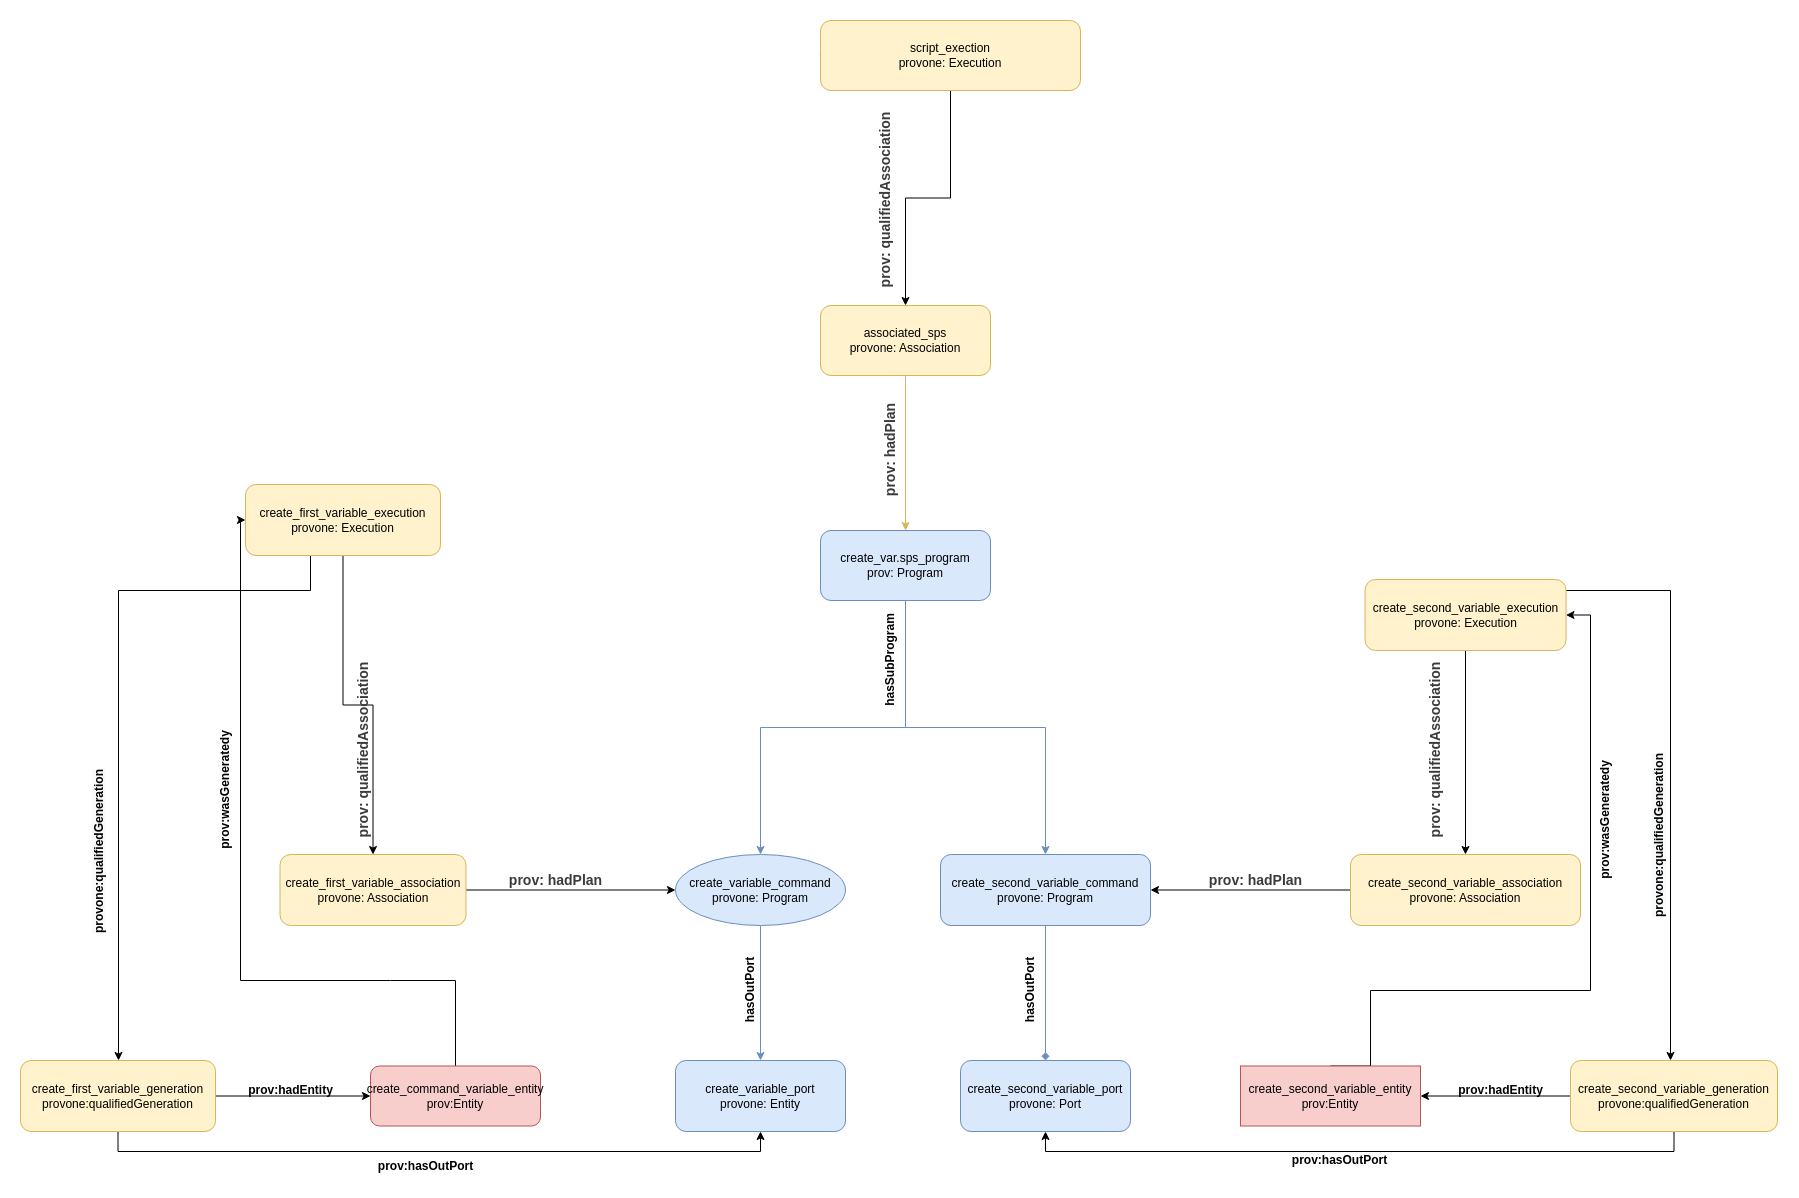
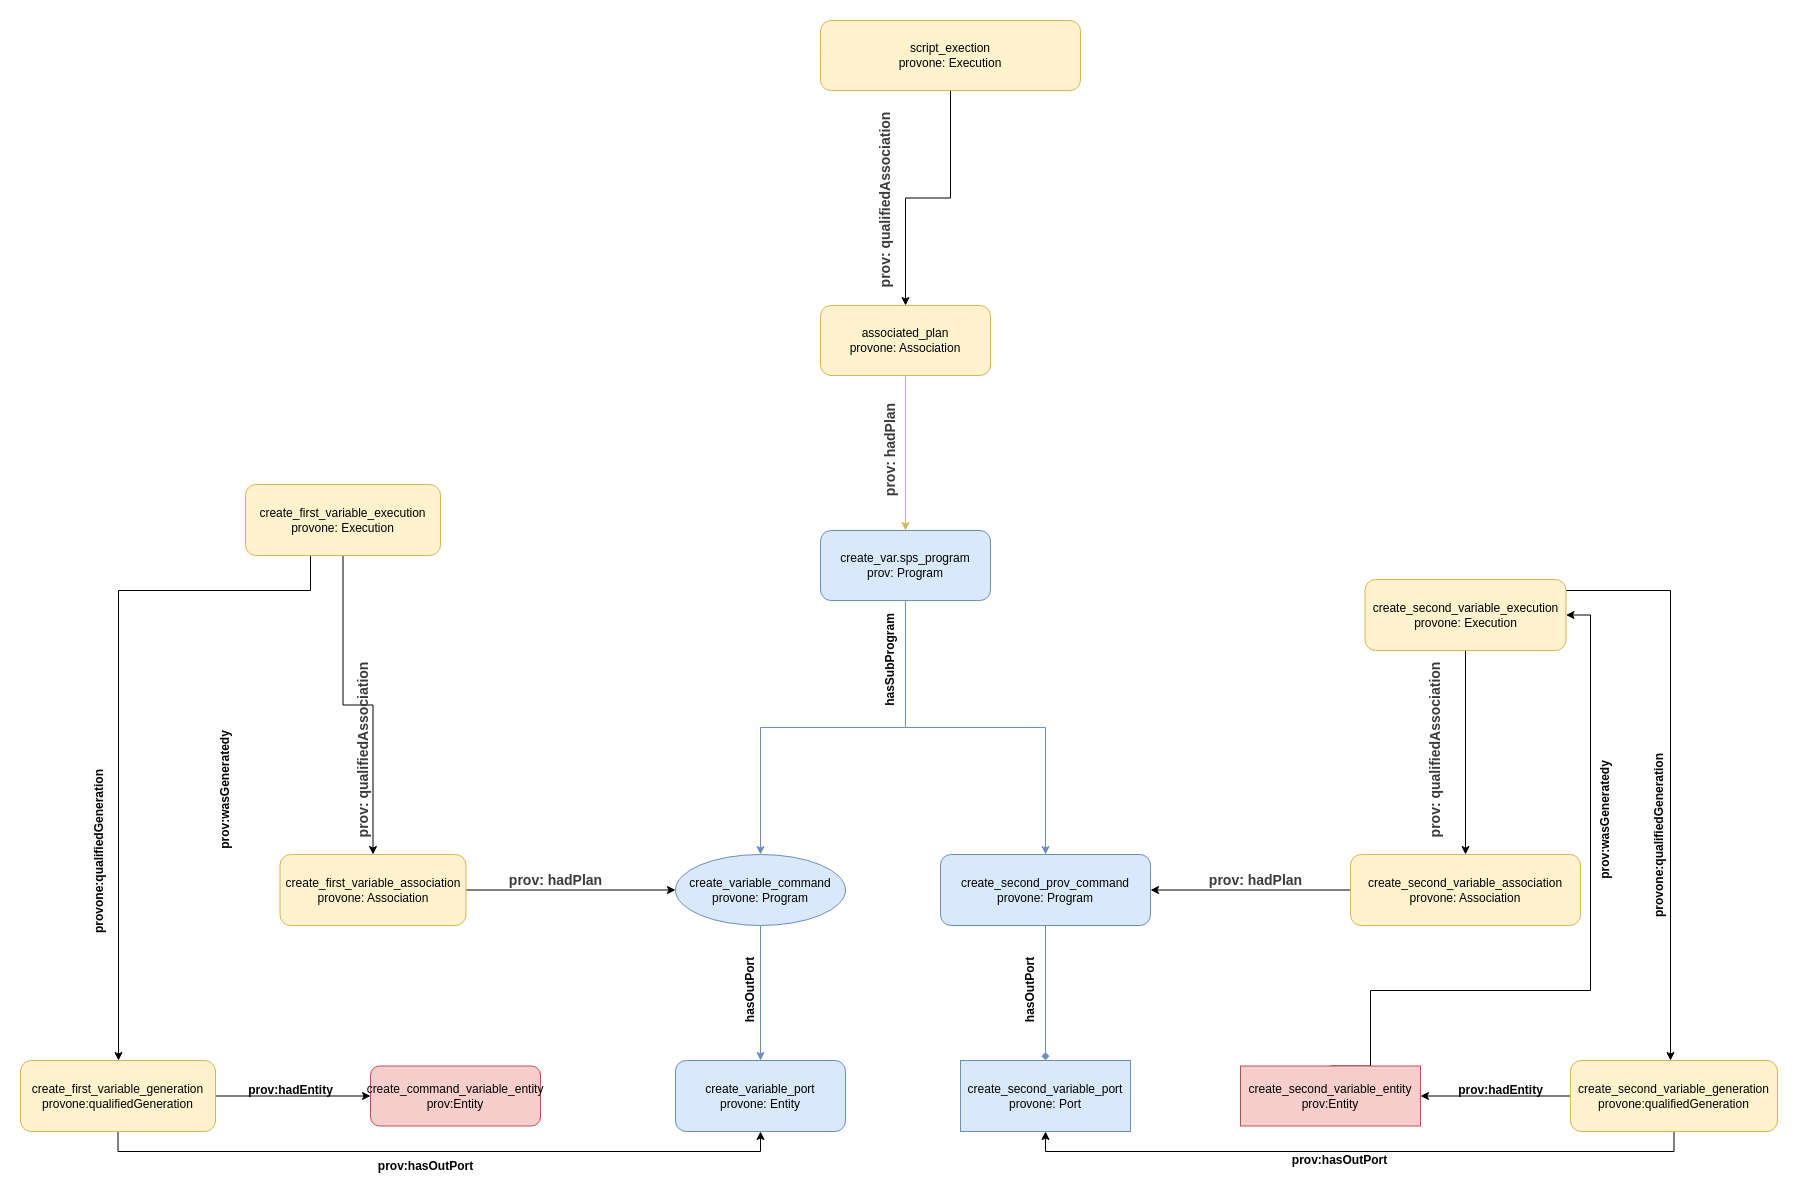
- <mxCell id="6" value="&lt;div&gt;associated_sps&lt;/div&gt;&lt;div&gt;provone: Association&lt;/div&gt;" style="rounded=1;whiteSpace=wrap;html=1;fontSize=12;glass=0;strokeWidth=1;shadow=0;fillColor=#fff2cc;strokeColor=#d6b656;" parent="1" vertex="1"><mxGeometry x="820" y="305" width="170" height="70" as="geometry" /></mxCell>
+ <mxCell id="6" value="&lt;div&gt;associated_plan&lt;/div&gt;&lt;div&gt;provone: Association&lt;/div&gt;" style="rounded=1;whiteSpace=wrap;html=1;fontSize=12;glass=0;strokeWidth=1;shadow=0;fillColor=#fff2cc;strokeColor=#d6b656;" parent="1" vertex="1"><mxGeometry x="820" y="305" width="170" height="70" as="geometry" /></mxCell>
- <mxCell id="17" value="&lt;div&gt;&lt;span&gt;create_second_variable_command&lt;br&gt;provone: Program&lt;/span&gt;&lt;br&gt;&lt;/div&gt;" style="rounded=1;whiteSpace=wrap;html=1;fontSize=12;glass=0;strokeWidth=1;shadow=0;fillColor=#dae8fc;strokeColor=#6c8ebf;" parent="1" vertex="1"><mxGeometry x="940" y="854" width="210" height="71" as="geometry" /></mxCell>
+ <mxCell id="17" value="&lt;div&gt;&lt;span&gt;create_second_prov_command&lt;br&gt;provone: Program&lt;/span&gt;&lt;br&gt;&lt;/div&gt;" style="rounded=1;whiteSpace=wrap;html=1;fontSize=12;glass=0;strokeWidth=1;shadow=0;fillColor=#dae8fc;strokeColor=#6c8ebf;" parent="1" vertex="1"><mxGeometry x="940" y="854" width="210" height="71" as="geometry" /></mxCell>
- <mxCell id="23" style="edgeStyle=orthogonalEdgeStyle;rounded=0;orthogonalLoop=1;jettySize=auto;html=1;exitX=0.5;exitY=0;exitDx=0;exitDy=0;entryX=0;entryY=0.5;entryDx=0;entryDy=0;strokeColor=#000000;" edge="1" parent="1" source="24" target="33"><mxGeometry relative="1" as="geometry"><Array as="points"><mxPoint x="390" y="980" /><mxPoint x="240" y="980" /><mxPoint x="240" y="615" /></Array></mxGeometry></mxCell>
- <mxCell id="18" value="&lt;div&gt;create_second_variable_port&lt;/div&gt;&lt;div&gt;&lt;span&gt;provone: Port&lt;/span&gt;&lt;br&gt;&lt;/div&gt;" style="rounded=1;whiteSpace=wrap;html=1;fontSize=12;glass=0;strokeWidth=1;shadow=0;fillColor=#dae8fc;strokeColor=#6c8ebf;" parent="1" vertex="1"><mxGeometry x="960" y="1060" width="170" height="71" as="geometry" /></mxCell>
+ <mxCell id="18" value="&lt;div&gt;create_second_variable_port&lt;/div&gt;&lt;div&gt;&lt;span&gt;provone: Port&lt;/span&gt;&lt;br&gt;&lt;/div&gt;" style="whiteSpace=wrap;html=1;fontSize=12;glass=0;strokeWidth=1;shadow=0;fillColor=#dae8fc;strokeColor=#6c8ebf;rounded=0;" parent="1" vertex="1"><mxGeometry x="960" y="1060" width="170" height="71" as="geometry" /></mxCell>
